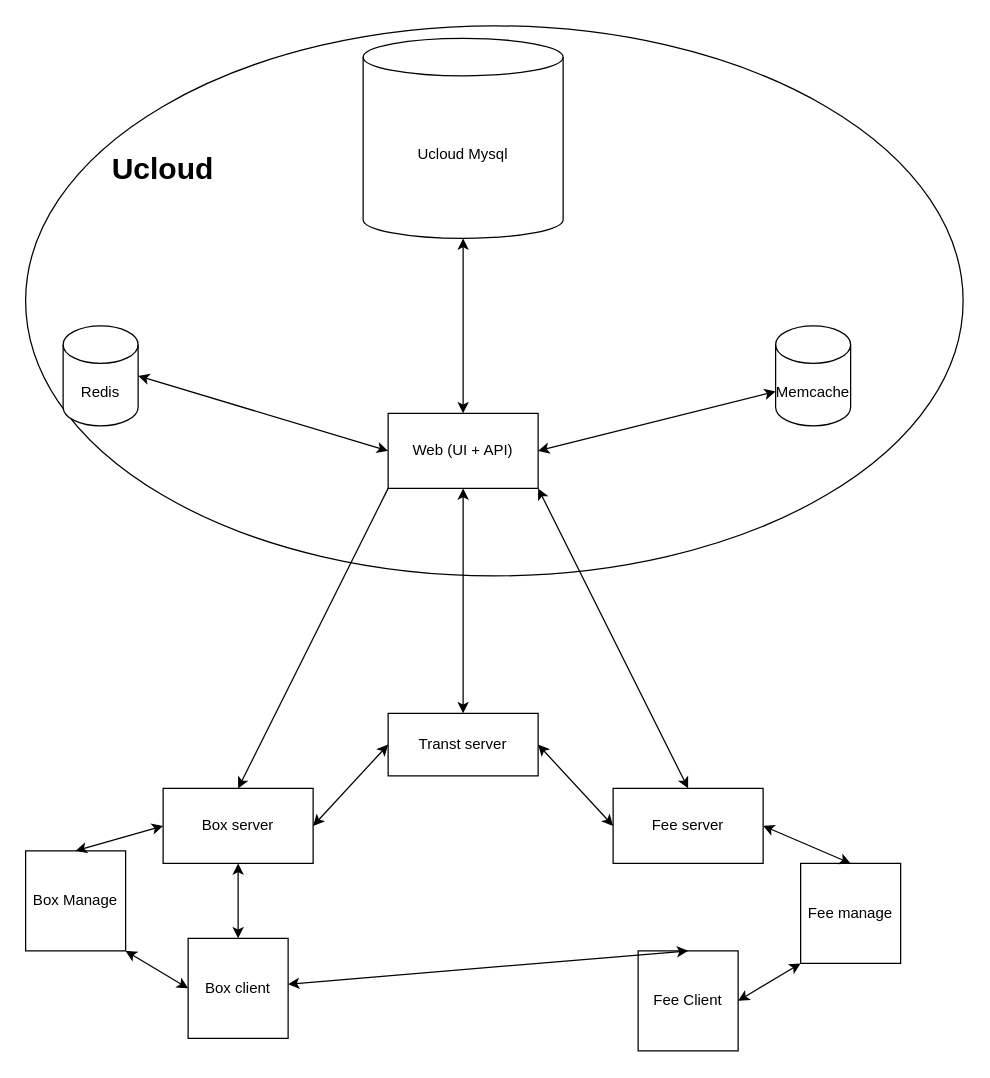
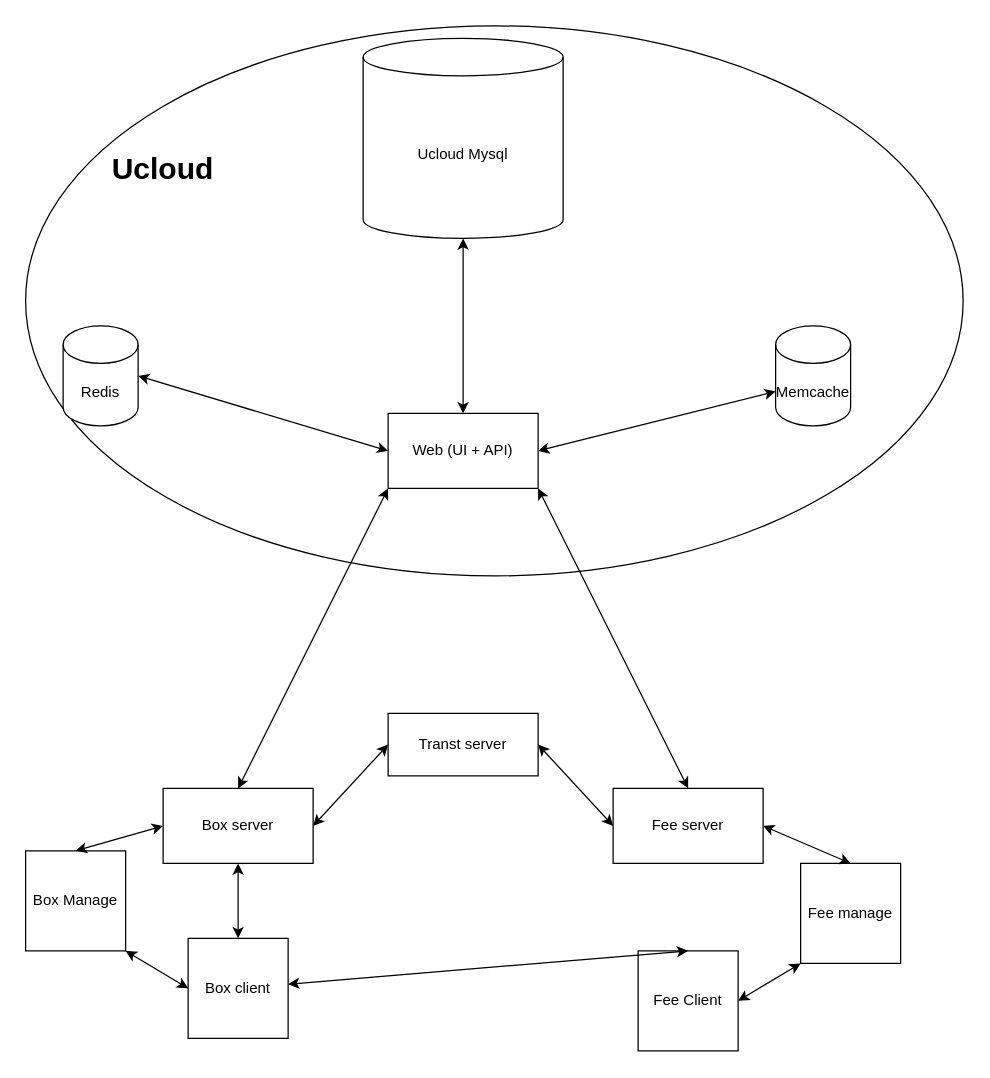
- <mxCell id="18" value="" style="endArrow=none;startArrow=classic;html=1;rounded=0;exitX=0.5;exitY=0;exitDx=0;exitDy=0;entryX=0;entryY=1;entryDx=0;entryDy=0;" edge="1" parent="1" source="11" target="6"><mxGeometry width="50" height="50" relative="1" as="geometry"><mxPoint x="180" y="620" as="sourcePoint" /><mxPoint x="390" y="480" as="targetPoint" /></mxGeometry></mxCell>
+ <mxCell id="18" value="" style="endArrow=classic;startArrow=classic;html=1;rounded=0;exitX=0.5;exitY=0;exitDx=0;exitDy=0;entryX=0;entryY=1;entryDx=0;entryDy=0;" edge="1" parent="1" source="11" target="6"><mxGeometry width="50" height="50" relative="1" as="geometry"><mxPoint x="180" y="620" as="sourcePoint" /><mxPoint x="390" y="480" as="targetPoint" /></mxGeometry></mxCell>
- <mxCell id="19" value="" style="endArrow=classic;startArrow=classic;html=1;rounded=0;exitX=0.5;exitY=0;exitDx=0;exitDy=0;entryX=0.5;entryY=1;entryDx=0;entryDy=0;" edge="1" parent="1" source="12" target="6"><mxGeometry width="50" height="50" relative="1" as="geometry"><mxPoint x="520" y="630" as="sourcePoint" /><mxPoint x="680" y="390" as="targetPoint" /></mxGeometry></mxCell>
